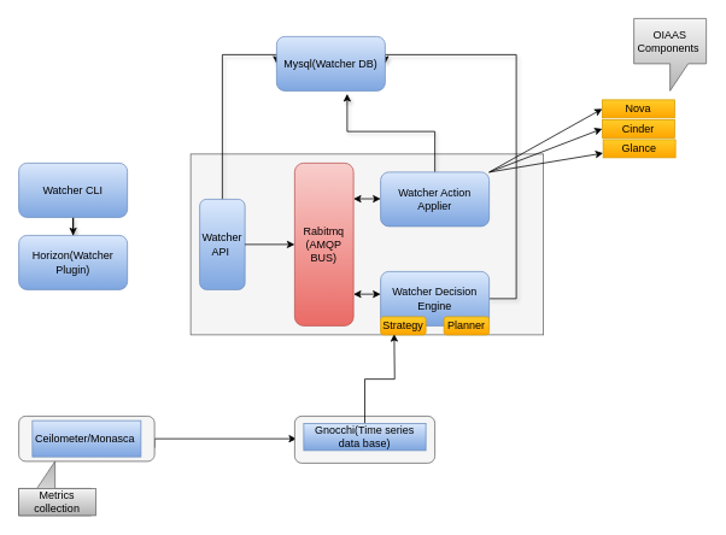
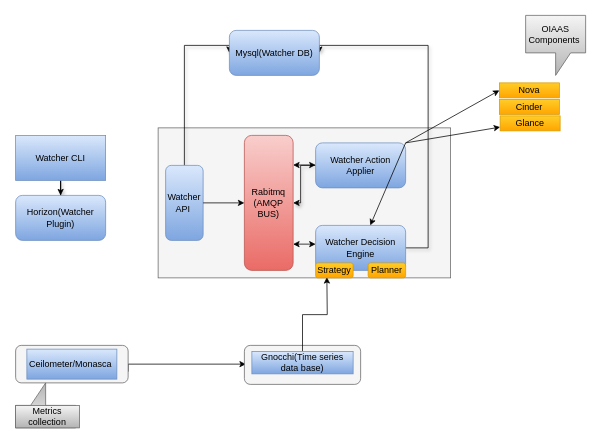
- <mxCell id="24" value="" style="endArrow=classic;html=1;exitX=1;exitY=0;exitDx=0;exitDy=0;entryX=0;entryY=0.5;entryDx=0;entryDy=0;" parent="1" source="17" target="27" edge="1"><mxGeometry width="50" height="50" relative="1" as="geometry"><mxPoint x="550" y="200" as="sourcePoint" /><mxPoint x="660" y="150" as="targetPoint" /></mxGeometry></mxCell>
+ <mxCell id="24" value="" style="endArrow=classic;html=1;exitX=1;exitY=0;exitDx=0;exitDy=0;" parent="1" source="17" target="12" edge="1"><mxGeometry width="50" height="50" relative="1" as="geometry"><mxPoint x="550" y="200" as="sourcePoint" /><mxPoint x="660" y="150" as="targetPoint" /></mxGeometry></mxCell>
- <mxCell id="16" style="edgeStyle=orthogonalEdgeStyle;rounded=0;orthogonalLoop=1;jettySize=auto;html=1;entryX=0.65;entryY=1.056;entryDx=0;entryDy=0;entryPerimeter=0;shadow=1;" parent="1" source="17" target="33" edge="1"><mxGeometry relative="1" as="geometry" /></mxCell>
+ <mxCell id="16" style="edgeStyle=orthogonalEdgeStyle;rounded=0;orthogonalLoop=1;jettySize=auto;html=1;shadow=1;" parent="1" source="17" target="19" edge="1"><mxGeometry relative="1" as="geometry" /></mxCell>
- <mxCell id="31" value="Watcher CLI" style="rounded=1;whiteSpace=wrap;html=1;gradientColor=#7ea6e0;fillColor=#dae8fc;strokeColor=#6c8ebf;" parent="1" vertex="1"><mxGeometry x="20" y="180" width="120" height="60" as="geometry" /></mxCell>
+ <mxCell id="31" value="Watcher CLI" style="whiteSpace=wrap;html=1;gradientColor=#7ea6e0;fillColor=#dae8fc;strokeColor=#6c8ebf;rounded=0;" parent="1" vertex="1"><mxGeometry x="20" y="180" width="120" height="60" as="geometry" /></mxCell>
